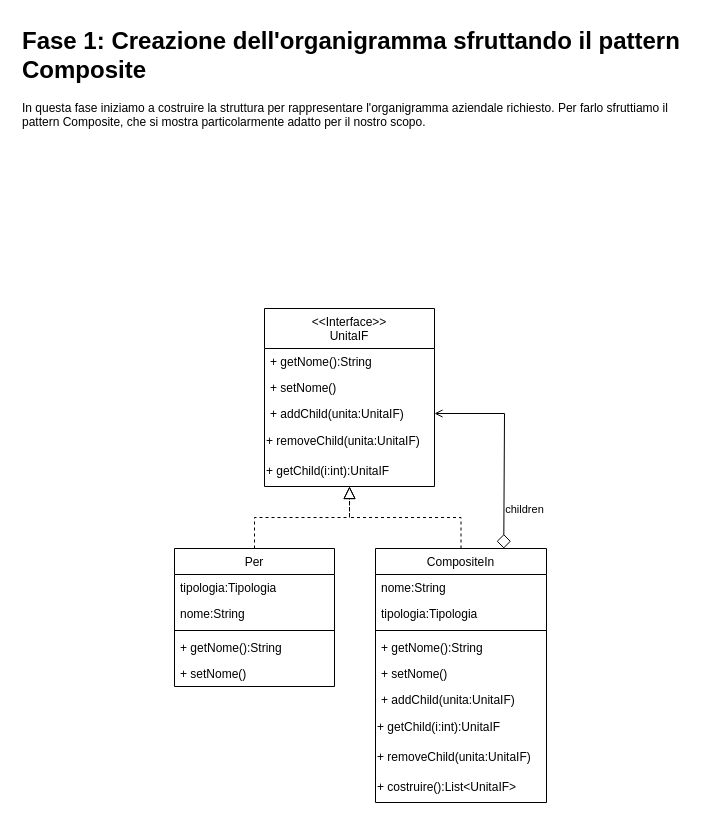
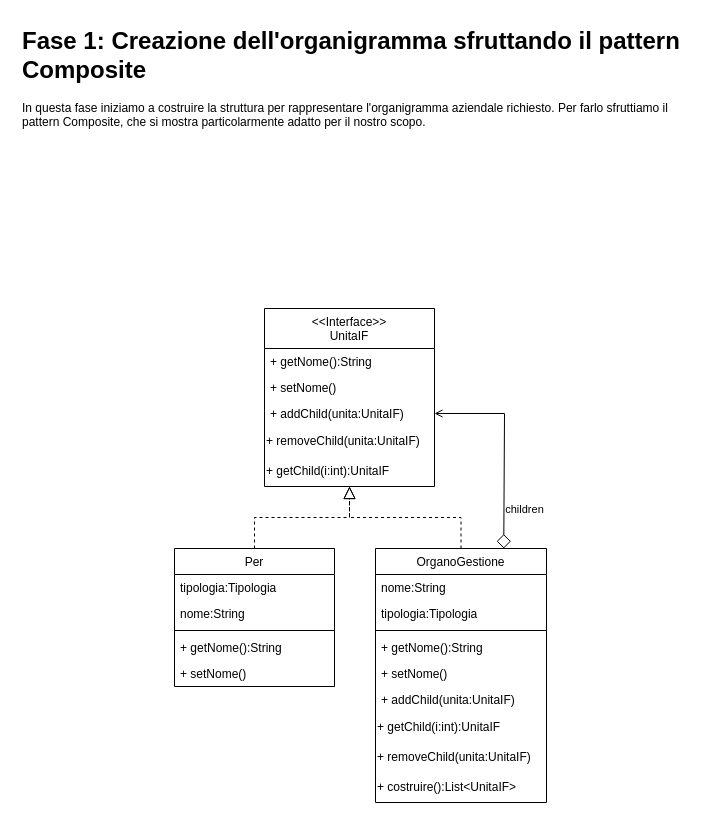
- <mxCell id="15" value="CompositeIn" style="swimlane;fontStyle=0;align=center;verticalAlign=top;childLayout=stackLayout;horizontal=1;startSize=26;horizontalStack=0;resizeParent=1;resizeLast=0;collapsible=1;marginBottom=0;rounded=0;shadow=0;strokeWidth=1;" parent="1" vertex="1"><mxGeometry x="375" y="548" width="171" height="254" as="geometry"><mxRectangle x="340" y="380" width="170" height="26" as="alternateBounds" /></mxGeometry></mxCell>
+ <mxCell id="15" value="OrganoGestione" style="swimlane;fontStyle=0;align=center;verticalAlign=top;childLayout=stackLayout;horizontal=1;startSize=26;horizontalStack=0;resizeParent=1;resizeLast=0;collapsible=1;marginBottom=0;rounded=0;shadow=0;strokeWidth=1;" parent="1" vertex="1"><mxGeometry x="375" y="548" width="171" height="254" as="geometry"><mxRectangle x="340" y="380" width="170" height="26" as="alternateBounds" /></mxGeometry></mxCell>
